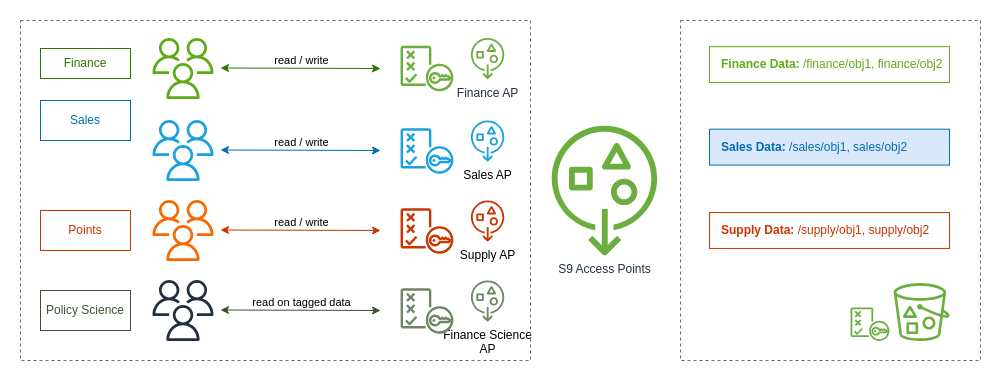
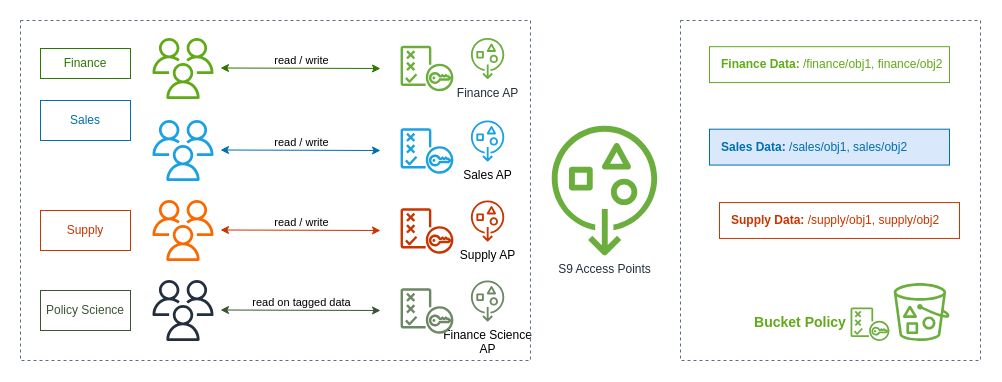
- <mxCell id="3" value="&lt;font color=&quot;#c73500&quot;&gt;Points&lt;/font&gt;" style="rounded=0;whiteSpace=wrap;html=1;strokeColor=#C73500;" parent="1" vertex="1"><mxGeometry x="40" y="210" width="90" height="40" as="geometry" /></mxCell>
+ <mxCell id="3" value="&lt;font color=&quot;#c73500&quot;&gt;Supply&lt;/font&gt;" style="rounded=0;whiteSpace=wrap;html=1;strokeColor=#C73500;" parent="1" vertex="1"><mxGeometry x="40" y="210" width="90" height="40" as="geometry" /></mxCell>
- <mxCell id="35" value="&lt;font color=&quot;#c73500&quot;&gt;&lt;b&gt;Supply Data: &lt;/b&gt;/supply/obj1, supply/obj2&lt;/font&gt;" style="rounded=0;whiteSpace=wrap;html=1;labelBorderColor=none;fontColor=#000000;align=left;spacingLeft=10;strokeColor=#C73500;" vertex="1" parent="1"><mxGeometry x="709" y="212.07" width="240" height="35.87" as="geometry" /></mxCell>
+ <mxCell id="35" value="&lt;font color=&quot;#c73500&quot;&gt;&lt;b&gt;Supply Data: &lt;/b&gt;/supply/obj1, supply/obj2&lt;/font&gt;" style="rounded=0;whiteSpace=wrap;html=1;labelBorderColor=none;fontColor=#000000;align=left;spacingLeft=10;strokeColor=#C73500;" vertex="1" parent="1"><mxGeometry x="719" y="202.07" width="240" height="35.87" as="geometry" /></mxCell>
+ <mxCell id="38" value="&lt;font size=&quot;1&quot;&gt;&lt;b style=&quot;font-size: 14px&quot;&gt;Bucket Policy&lt;/b&gt;&lt;/font&gt;" style="text;html=1;strokeColor=none;fillColor=none;align=center;verticalAlign=middle;whiteSpace=wrap;rounded=0;labelBorderColor=none;fontColor=#60A917;" vertex="1" parent="1"><mxGeometry x="750" y="307" width="100" height="30" as="geometry" /></mxCell>
